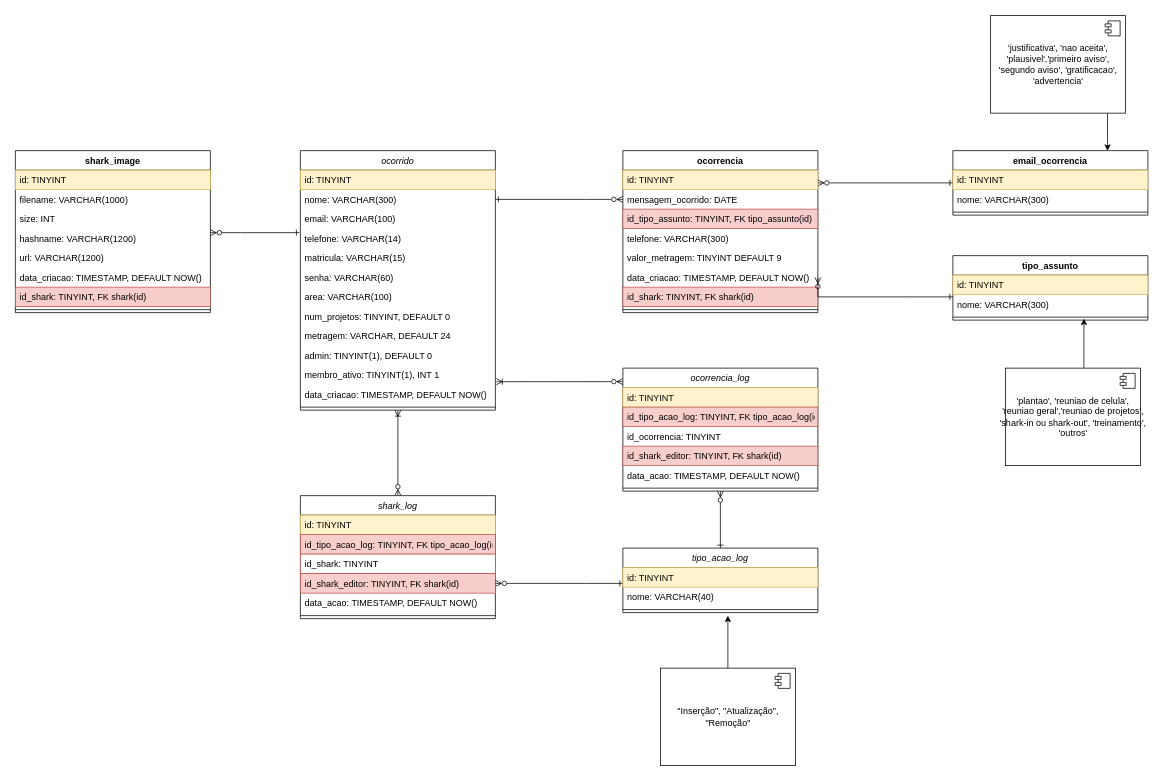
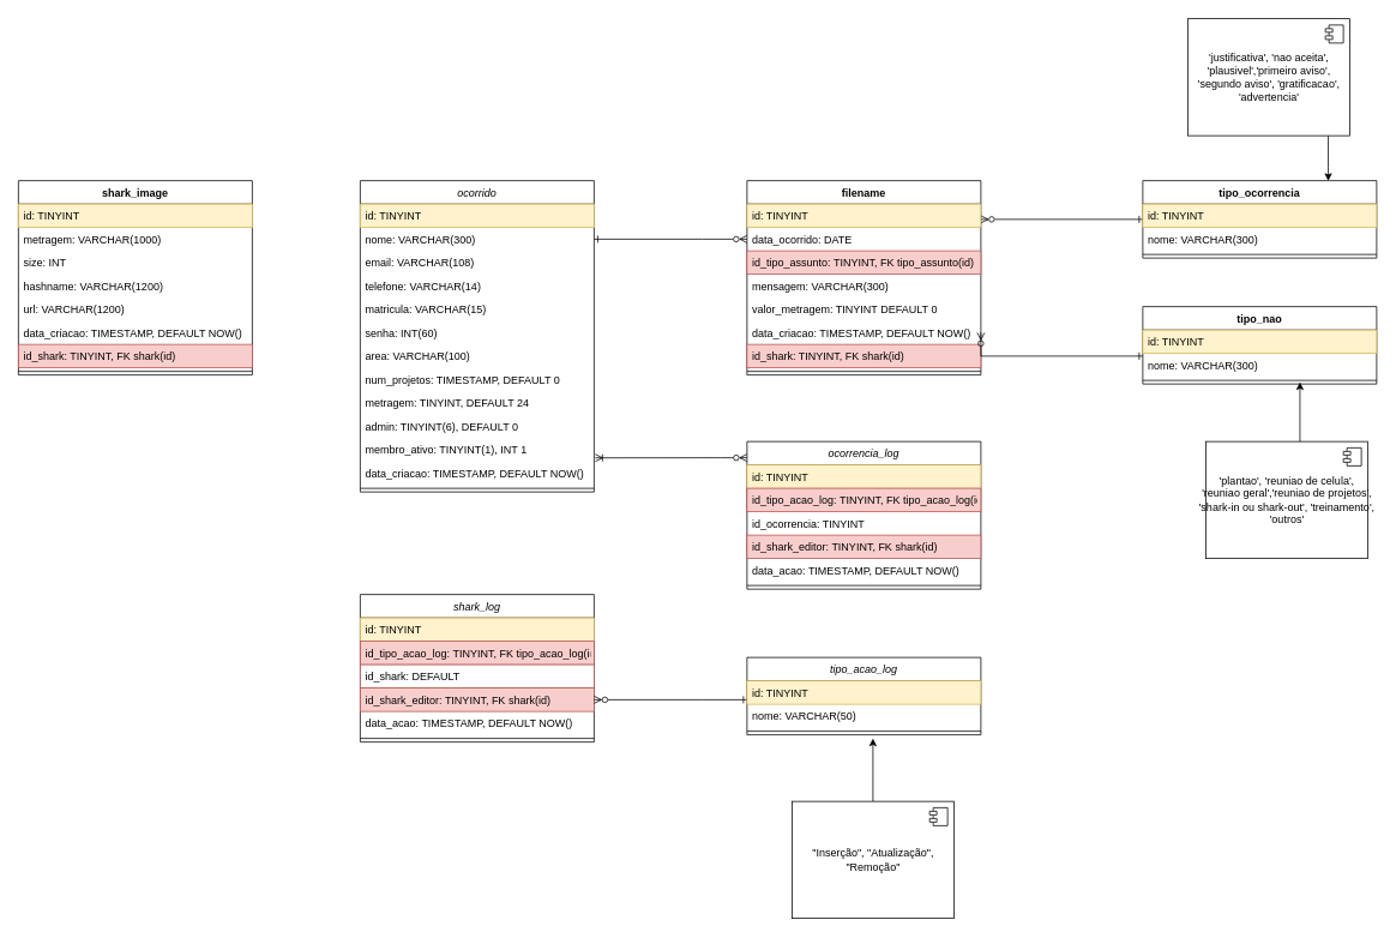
- <mxCell id="18" value="ocorrencia" style="swimlane;fontStyle=1;align=center;verticalAlign=top;childLayout=stackLayout;horizontal=1;startSize=26;horizontalStack=0;resizeParent=1;resizeParentMax=0;resizeLast=0;collapsible=1;marginBottom=0;" parent="1" vertex="1"><mxGeometry x="830" y="200" width="260" height="216" as="geometry" /></mxCell>
+ <mxCell id="18" value="filename" style="swimlane;fontStyle=1;align=center;verticalAlign=top;childLayout=stackLayout;horizontal=1;startSize=26;horizontalStack=0;resizeParent=1;resizeParentMax=0;resizeLast=0;collapsible=1;marginBottom=0;" parent="1" vertex="1"><mxGeometry x="830" y="200" width="260" height="216" as="geometry" /></mxCell>
- <mxCell id="27" value="email_ocorrencia" style="swimlane;fontStyle=1;align=center;verticalAlign=top;childLayout=stackLayout;horizontal=1;startSize=26;horizontalStack=0;resizeParent=1;resizeParentMax=0;resizeLast=0;collapsible=1;marginBottom=0;" parent="1" vertex="1"><mxGeometry x="1270" y="200" width="260" height="86" as="geometry" /></mxCell>
+ <mxCell id="27" value="tipo_ocorrencia" style="swimlane;fontStyle=1;align=center;verticalAlign=top;childLayout=stackLayout;horizontal=1;startSize=26;horizontalStack=0;resizeParent=1;resizeParentMax=0;resizeLast=0;collapsible=1;marginBottom=0;" parent="1" vertex="1"><mxGeometry x="1270" y="200" width="260" height="86" as="geometry" /></mxCell>
- <mxCell id="70" value="filename: VARCHAR(1000)" style="text;align=left;verticalAlign=top;spacingLeft=4;spacingRight=4;overflow=hidden;rotatable=0;points=[[0,0.5],[1,0.5]];portConstraint=eastwest;rounded=0;shadow=0;html=0;" vertex="1" parent="68"><mxGeometry y="52" width="260" height="26" as="geometry" /></mxCell>
+ <mxCell id="70" value="metragem: VARCHAR(1000)" style="text;align=left;verticalAlign=top;spacingLeft=4;spacingRight=4;overflow=hidden;rotatable=0;points=[[0,0.5],[1,0.5]];portConstraint=eastwest;rounded=0;shadow=0;html=0;" vertex="1" parent="68"><mxGeometry y="52" width="260" height="26" as="geometry" /></mxCell>
- <mxCell id="20" value="mensagem_ocorrido: DATE" style="text;align=left;verticalAlign=top;spacingLeft=4;spacingRight=4;overflow=hidden;rotatable=0;points=[[0,0.5],[1,0.5]];portConstraint=eastwest;rounded=0;shadow=0;html=0;" parent="18" vertex="1"><mxGeometry y="52" width="260" height="26" as="geometry" /></mxCell>
+ <mxCell id="20" value="data_ocorrido: DATE" style="text;align=left;verticalAlign=top;spacingLeft=4;spacingRight=4;overflow=hidden;rotatable=0;points=[[0,0.5],[1,0.5]];portConstraint=eastwest;rounded=0;shadow=0;html=0;" parent="18" vertex="1"><mxGeometry y="52" width="260" height="26" as="geometry" /></mxCell>
- <mxCell id="5" value="email: VARCHAR(100)" style="text;align=left;verticalAlign=top;spacingLeft=4;spacingRight=4;overflow=hidden;rotatable=0;points=[[0,0.5],[1,0.5]];portConstraint=eastwest;rounded=0;shadow=0;html=0;" parent="2" vertex="1"><mxGeometry y="78" width="260" height="26" as="geometry" /></mxCell>
+ <mxCell id="5" value="email: VARCHAR(108)" style="text;align=left;verticalAlign=top;spacingLeft=4;spacingRight=4;overflow=hidden;rotatable=0;points=[[0,0.5],[1,0.5]];portConstraint=eastwest;rounded=0;shadow=0;html=0;" parent="2" vertex="1"><mxGeometry y="78" width="260" height="26" as="geometry" /></mxCell>
- <mxCell id="67" style="edgeStyle=orthogonalEdgeStyle;rounded=0;orthogonalLoop=1;jettySize=auto;html=1;entryX=-0.005;entryY=0.206;entryDx=0;entryDy=0;entryPerimeter=0;endArrow=ERone;endFill=0;startArrow=ERzeroToMany;startFill=0;" edge="1" parent="1" source="68" target="6"><mxGeometry relative="1" as="geometry"><Array as="points"><mxPoint x="320" y="310" /></Array></mxGeometry></mxCell>
- <mxCell id="22" value="telefone: VARCHAR(300)" style="text;align=left;verticalAlign=top;spacingLeft=4;spacingRight=4;overflow=hidden;rotatable=0;points=[[0,0.5],[1,0.5]];portConstraint=eastwest;rounded=0;shadow=0;html=0;" parent="18" vertex="1"><mxGeometry y="104" width="260" height="26" as="geometry" /></mxCell>
+ <mxCell id="22" value="mensagem: VARCHAR(300)" style="text;align=left;verticalAlign=top;spacingLeft=4;spacingRight=4;overflow=hidden;rotatable=0;points=[[0,0.5],[1,0.5]];portConstraint=eastwest;rounded=0;shadow=0;html=0;" parent="18" vertex="1"><mxGeometry y="104" width="260" height="26" as="geometry" /></mxCell>
- <mxCell id="23" value="valor_metragem: TINYINT DEFAULT 9" style="text;align=left;verticalAlign=top;spacingLeft=4;spacingRight=4;overflow=hidden;rotatable=0;points=[[0,0.5],[1,0.5]];portConstraint=eastwest;rounded=0;shadow=0;html=0;" parent="18" vertex="1"><mxGeometry y="130" width="260" height="26" as="geometry" /></mxCell>
+ <mxCell id="23" value="valor_metragem: TINYINT DEFAULT 0" style="text;align=left;verticalAlign=top;spacingLeft=4;spacingRight=4;overflow=hidden;rotatable=0;points=[[0,0.5],[1,0.5]];portConstraint=eastwest;rounded=0;shadow=0;html=0;" parent="18" vertex="1"><mxGeometry y="130" width="260" height="26" as="geometry" /></mxCell>
- <mxCell id="35" value="tipo_assunto" style="swimlane;fontStyle=1;align=center;verticalAlign=top;childLayout=stackLayout;horizontal=1;startSize=26;horizontalStack=0;resizeParent=1;resizeParentMax=0;resizeLast=0;collapsible=1;marginBottom=0;" parent="1" vertex="1"><mxGeometry x="1270" y="340" width="260" height="86" as="geometry" /></mxCell>
+ <mxCell id="35" value="tipo_nao" style="swimlane;fontStyle=1;align=center;verticalAlign=top;childLayout=stackLayout;horizontal=1;startSize=26;horizontalStack=0;resizeParent=1;resizeParentMax=0;resizeLast=0;collapsible=1;marginBottom=0;" parent="1" vertex="1"><mxGeometry x="1270" y="340" width="260" height="86" as="geometry" /></mxCell>
- <mxCell id="8" value="senha: VARCHAR(60)" style="text;align=left;verticalAlign=top;spacingLeft=4;spacingRight=4;overflow=hidden;rotatable=0;points=[[0,0.5],[1,0.5]];portConstraint=eastwest;rounded=0;shadow=0;html=0;" parent="2" vertex="1"><mxGeometry y="156" width="260" height="26" as="geometry" /></mxCell>
+ <mxCell id="8" value="senha: INT(60)" style="text;align=left;verticalAlign=top;spacingLeft=4;spacingRight=4;overflow=hidden;rotatable=0;points=[[0,0.5],[1,0.5]];portConstraint=eastwest;rounded=0;shadow=0;html=0;" parent="2" vertex="1"><mxGeometry y="156" width="260" height="26" as="geometry" /></mxCell>
- <mxCell id="10" value="num_projetos: TINYINT, DEFAULT 0" style="text;align=left;verticalAlign=top;spacingLeft=4;spacingRight=4;overflow=hidden;rotatable=0;points=[[0,0.5],[1,0.5]];portConstraint=eastwest;rounded=0;shadow=0;html=0;" parent="2" vertex="1"><mxGeometry y="208" width="260" height="26" as="geometry" /></mxCell>
+ <mxCell id="10" value="num_projetos: TIMESTAMP, DEFAULT 0" style="text;align=left;verticalAlign=top;spacingLeft=4;spacingRight=4;overflow=hidden;rotatable=0;points=[[0,0.5],[1,0.5]];portConstraint=eastwest;rounded=0;shadow=0;html=0;" parent="2" vertex="1"><mxGeometry y="208" width="260" height="26" as="geometry" /></mxCell>
- <mxCell id="11" value="metragem: VARCHAR, DEFAULT 24" style="text;align=left;verticalAlign=top;spacingLeft=4;spacingRight=4;overflow=hidden;rotatable=0;points=[[0,0.5],[1,0.5]];portConstraint=eastwest;rounded=0;shadow=0;html=0;" parent="2" vertex="1"><mxGeometry y="234" width="260" height="26" as="geometry" /></mxCell>
+ <mxCell id="11" value="metragem: TINYINT, DEFAULT 24" style="text;align=left;verticalAlign=top;spacingLeft=4;spacingRight=4;overflow=hidden;rotatable=0;points=[[0,0.5],[1,0.5]];portConstraint=eastwest;rounded=0;shadow=0;html=0;" parent="2" vertex="1"><mxGeometry y="234" width="260" height="26" as="geometry" /></mxCell>
- <mxCell id="12" value="admin: TINYINT(1), DEFAULT 0" style="text;align=left;verticalAlign=top;spacingLeft=4;spacingRight=4;overflow=hidden;rotatable=0;points=[[0,0.5],[1,0.5]];portConstraint=eastwest;rounded=0;shadow=0;html=0;" parent="2" vertex="1"><mxGeometry y="260" width="260" height="26" as="geometry" /></mxCell>
+ <mxCell id="12" value="admin: TINYINT(6), DEFAULT 0" style="text;align=left;verticalAlign=top;spacingLeft=4;spacingRight=4;overflow=hidden;rotatable=0;points=[[0,0.5],[1,0.5]];portConstraint=eastwest;rounded=0;shadow=0;html=0;" parent="2" vertex="1"><mxGeometry y="260" width="260" height="26" as="geometry" /></mxCell>
- <mxCell id="42" style="edgeStyle=orthogonalEdgeStyle;rounded=0;orthogonalLoop=1;jettySize=auto;html=1;entryX=0.5;entryY=1;entryDx=0;entryDy=0;endArrow=ERoneToMany;endFill=0;startArrow=ERzeroToMany;startFill=0;" parent="1" source="43" target="2" edge="1"><mxGeometry relative="1" as="geometry" /></mxCell>
- <mxCell id="61" style="edgeStyle=orthogonalEdgeStyle;rounded=0;orthogonalLoop=1;jettySize=auto;html=1;entryX=0.5;entryY=1;entryDx=0;entryDy=0;endArrow=ERzeroToMany;endFill=0;startArrow=ERone;startFill=0;" parent="1" source="63" target="54" edge="1"><mxGeometry relative="1" as="geometry" /></mxCell>
- <mxCell id="46" value="id_shark: TINYINT" style="text;align=left;verticalAlign=top;spacingLeft=4;spacingRight=4;overflow=hidden;rotatable=0;points=[[0,0.5],[1,0.5]];portConstraint=eastwest;fillColor=#FFFFFF;strokeColor=#b85450;" parent="43" vertex="1"><mxGeometry y="78" width="260" height="26" as="geometry" /></mxCell>
+ <mxCell id="46" value="id_shark: DEFAULT" style="text;align=left;verticalAlign=top;spacingLeft=4;spacingRight=4;overflow=hidden;rotatable=0;points=[[0,0.5],[1,0.5]];portConstraint=eastwest;fillColor=#FFFFFF;strokeColor=#b85450;" parent="43" vertex="1"><mxGeometry y="78" width="260" height="26" as="geometry" /></mxCell>
- <mxCell id="65" value="nome: VARCHAR(40)" style="text;align=left;verticalAlign=top;spacingLeft=4;spacingRight=4;overflow=hidden;rotatable=0;points=[[0,0.5],[1,0.5]];portConstraint=eastwest;" parent="63" vertex="1"><mxGeometry y="52" width="260" height="26" as="geometry" /></mxCell>
+ <mxCell id="65" value="nome: VARCHAR(50)" style="text;align=left;verticalAlign=top;spacingLeft=4;spacingRight=4;overflow=hidden;rotatable=0;points=[[0,0.5],[1,0.5]];portConstraint=eastwest;" parent="63" vertex="1"><mxGeometry y="52" width="260" height="26" as="geometry" /></mxCell>
